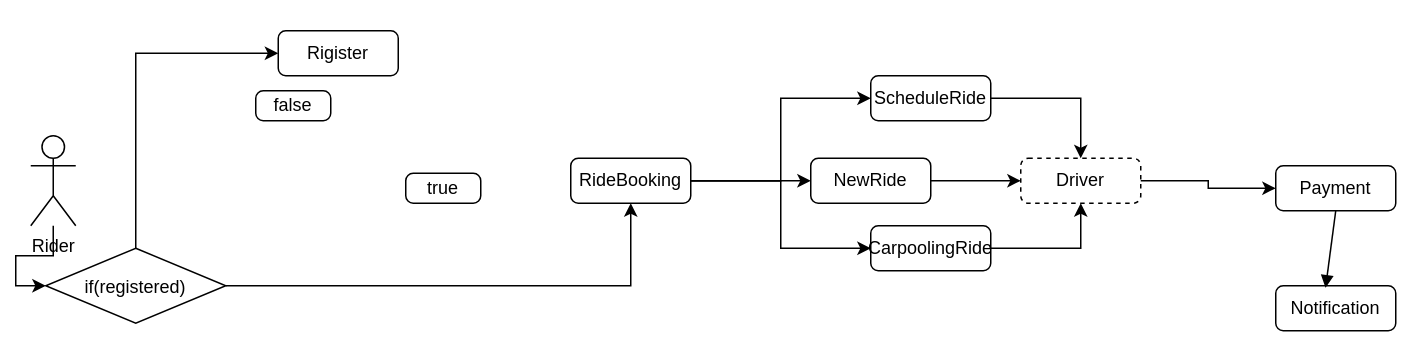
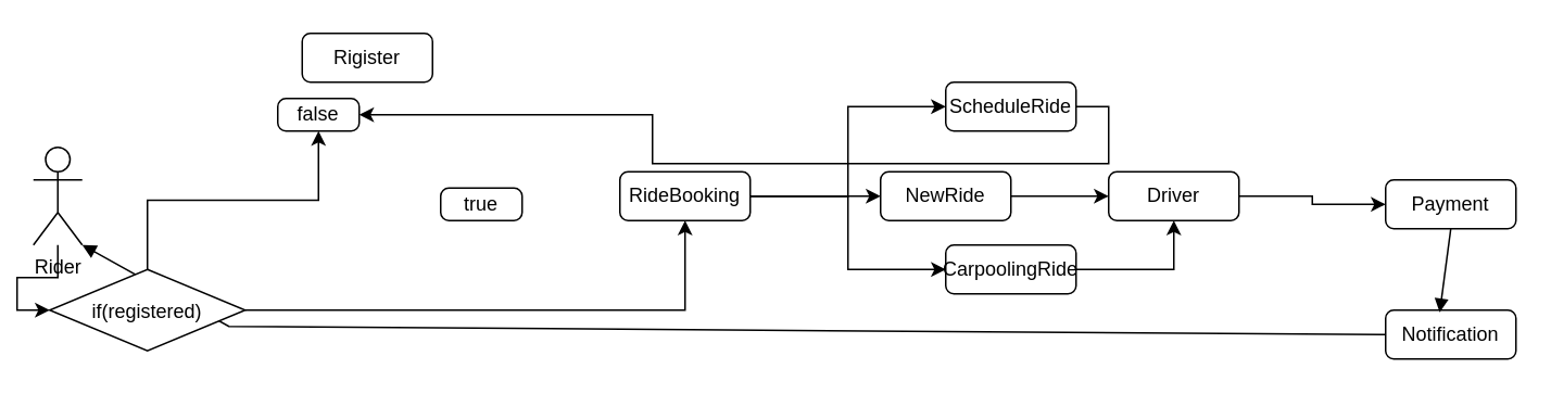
- <mxCell id="24" value="" style="edgeStyle=orthogonalEdgeStyle;rounded=0;orthogonalLoop=1;jettySize=auto;html=1;entryX=0;entryY=0.5;entryDx=0;entryDy=0;exitX=0.5;exitY=0;exitDx=0;exitDy=0;" edge="1" parent="1" source="20" target="4"><mxGeometry relative="1" as="geometry"><mxPoint x="170" y="34.5" as="sourcePoint" /><mxPoint x="230" y="34.5" as="targetPoint" /></mxGeometry></mxCell>
+ <mxCell id="24" value="" style="edgeStyle=orthogonalEdgeStyle;rounded=0;orthogonalLoop=1;jettySize=auto;html=1;exitX=0.5;exitY=0;exitDx=0;exitDy=0;" edge="1" parent="1" source="20" target="23"><mxGeometry relative="1" as="geometry"><mxPoint x="170" y="34.5" as="sourcePoint" /><mxPoint x="230" y="34.5" as="targetPoint" /></mxGeometry></mxCell>
- <mxCell id="18" value="" style="edgeStyle=orthogonalEdgeStyle;rounded=0;orthogonalLoop=1;jettySize=auto;html=1;exitX=1;exitY=0.5;exitDx=0;exitDy=0;entryX=0.5;entryY=0;entryDx=0;entryDy=0;" edge="1" parent="1" source="12" target="11"><mxGeometry relative="1" as="geometry"><mxPoint x="520" y="64.5" as="sourcePoint" /><mxPoint x="550" y="64.5" as="targetPoint" /></mxGeometry></mxCell>
+ <mxCell id="18" value="" style="edgeStyle=orthogonalEdgeStyle;rounded=0;orthogonalLoop=1;jettySize=auto;html=1;exitX=1;exitY=0.5;exitDx=0;exitDy=0;" edge="1" parent="1" source="12" target="23"><mxGeometry relative="1" as="geometry"><mxPoint x="520" y="64.5" as="sourcePoint" /><mxPoint x="550" y="64.5" as="targetPoint" /></mxGeometry></mxCell>
- <mxCell id="11" value="Driver" style="html=1;rounded=1;absoluteArcSize=1;arcSize=10;whiteSpace=wrap;dashed=1;" vertex="1" parent="1"><mxGeometry x="680" y="105" width="80" height="30" as="geometry" /></mxCell>
+ <mxCell id="11" value="Driver" style="html=1;rounded=1;absoluteArcSize=1;arcSize=10;whiteSpace=wrap;" vertex="1" parent="1"><mxGeometry x="680" y="105" width="80" height="30" as="geometry" /></mxCell>
+ <mxCell id="7" value="" style="html=1;verticalAlign=bottom;labelBackgroundColor=none;endArrow=block;endFill=1;rounded=0;exitX=0;exitY=0.5;exitDx=0;exitDy=0;entryX=1;entryY=1;entryDx=0;entryDy=0;entryPerimeter=0;" edge="1" parent="1" source="5" target="3"><mxGeometry width="160" relative="1" as="geometry"><mxPoint x="110" y="200" as="sourcePoint" /><mxPoint x="20" y="220" as="targetPoint" /><Array as="points"><mxPoint x="140" y="200" /></Array></mxGeometry></mxCell>
